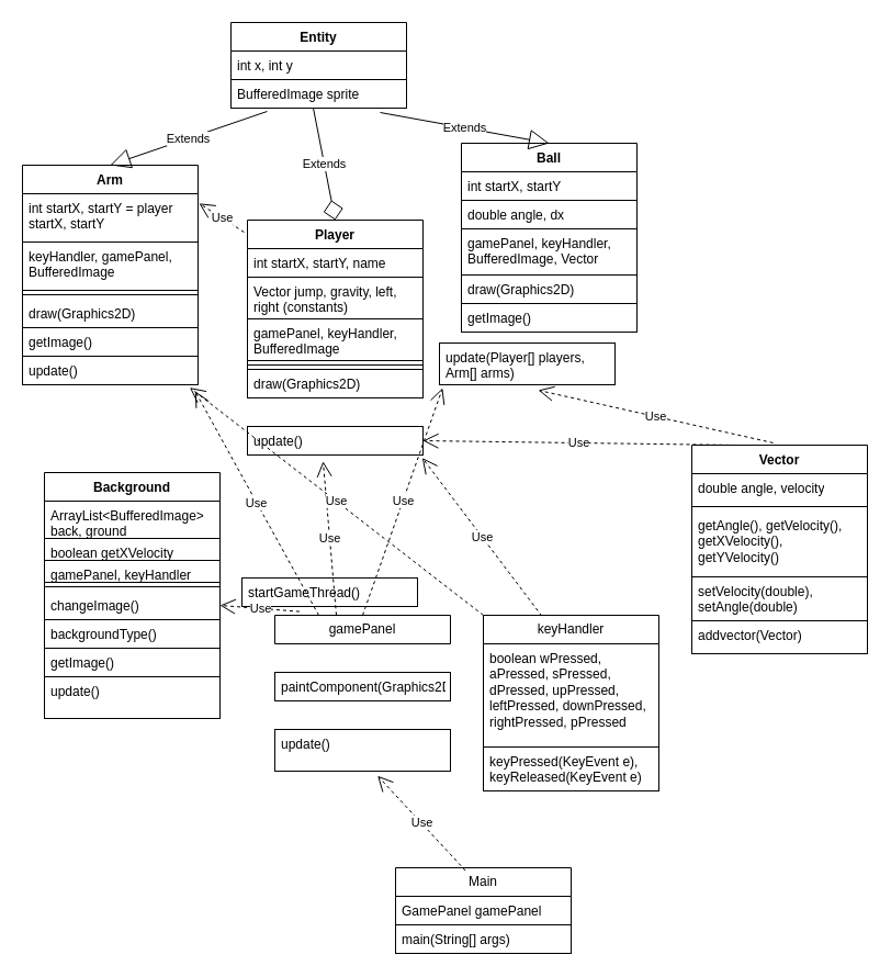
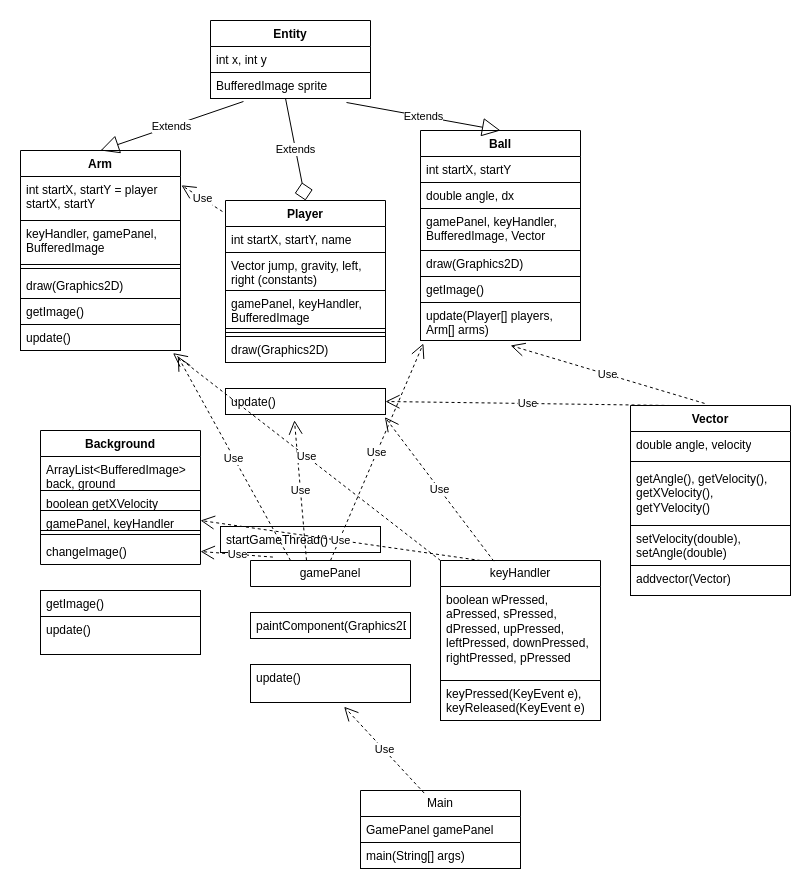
- <mxCell id="41" value="update(Player[] players, Arm[] arms)" style="text;strokeColor=default;fillColor=none;align=left;verticalAlign=top;spacingLeft=4;spacingRight=4;overflow=hidden;rotatable=0;points=[[0,0.5],[1,0.5]];portConstraint=eastwest;whiteSpace=wrap;html=1;" vertex="1" parent="1"><mxGeometry x="400" y="312" width="160" height="38" as="geometry" /></mxCell>
+ <mxCell id="41" value="update(Player[] players, Arm[] arms)" style="text;strokeColor=default;fillColor=none;align=left;verticalAlign=top;spacingLeft=4;spacingRight=4;overflow=hidden;rotatable=0;points=[[0,0.5],[1,0.5]];portConstraint=eastwest;whiteSpace=wrap;html=1;" vertex="1" parent="1"><mxGeometry x="420" y="302" width="160" height="38" as="geometry" /></mxCell>
+ <mxCell id="64" value="Use" style="endArrow=open;endSize=12;dashed=1;html=1;rounded=0;exitX=0.25;exitY=0;exitDx=0;exitDy=0;entryX=1;entryY=0.5;entryDx=0;entryDy=0;" edge="1" parent="1" source="47" target="20"><mxGeometry width="160" relative="1" as="geometry"><mxPoint x="310" y="740" as="sourcePoint" /><mxPoint x="470" y="740" as="targetPoint" /></mxGeometry></mxCell>
- <mxCell id="44" value="backgroundType()" style="text;strokeColor=default;fillColor=none;align=left;verticalAlign=top;spacingLeft=4;spacingRight=4;overflow=hidden;rotatable=0;points=[[0,0.5],[1,0.5]];portConstraint=eastwest;whiteSpace=wrap;html=1;" vertex="1" parent="1"><mxGeometry x="40" y="564" width="160" height="26" as="geometry" /></mxCell>
